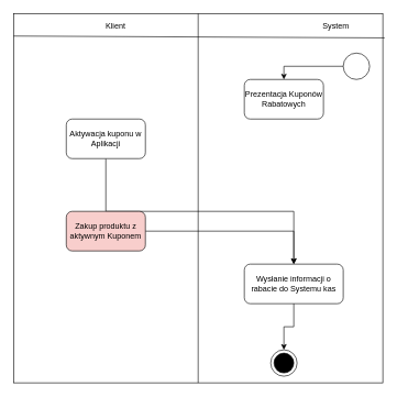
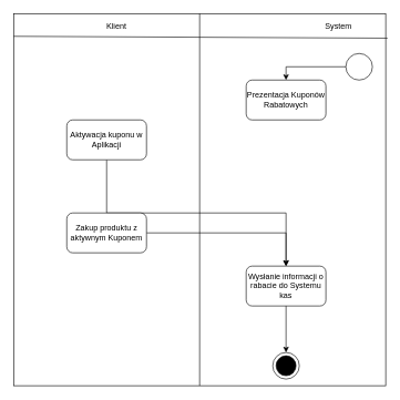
- <mxCell id="15" value="Zakup produktu z aktywnym Kuponem" style="rounded=1;whiteSpace=wrap;html=1;fillColor=#f8cecc;" vertex="1" parent="1"><mxGeometry x="100" y="320" width="120" height="60" as="geometry" /></mxCell>
+ <mxCell id="15" value="Zakup produktu z aktywnym Kuponem" style="rounded=1;whiteSpace=wrap;html=1;fillColor=#FFFFFF;" vertex="1" parent="1"><mxGeometry x="100" y="320" width="120" height="60" as="geometry" /></mxCell>
- <mxCell id="16" value="Wysłanie informacji o rabacie do Systemu kas" style="rounded=1;whiteSpace=wrap;html=1;fillColor=#FFFFFF;" vertex="1" parent="1"><mxGeometry x="370" y="400" width="150" height="60" as="geometry" /></mxCell>
+ <mxCell id="16" value="Wysłanie informacji o rabacie do Systemu kas" style="rounded=1;whiteSpace=wrap;html=1;fillColor=#FFFFFF;" vertex="1" parent="1"><mxGeometry x="370" y="400" width="120" height="60" as="geometry" /></mxCell>
